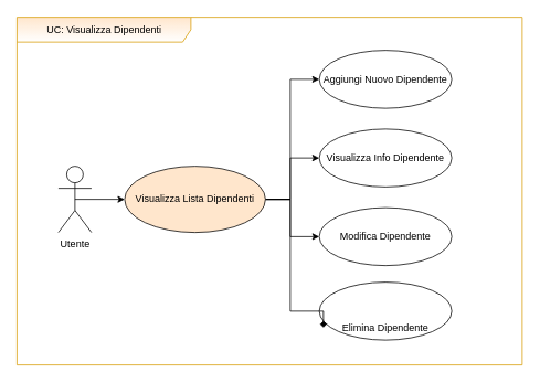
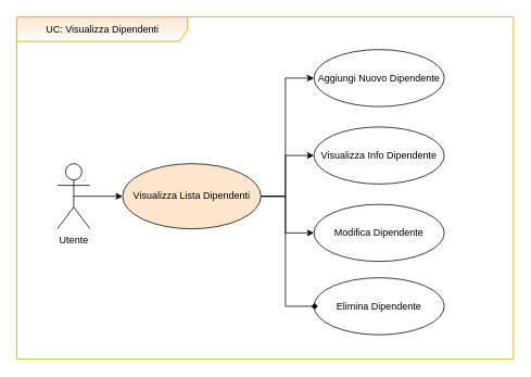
- <mxCell id="17" value="Elimina Dipendente" style="text;html=1;strokeColor=none;fillColor=none;align=center;verticalAlign=middle;whiteSpace=wrap;rounded=0;" vertex="1" parent="1"><mxGeometry x="390" y="385" width="150" height="20" as="geometry" /></mxCell>
+ <mxCell id="17" value="Elimina Dipendente" style="text;html=1;strokeColor=none;fillColor=none;align=center;verticalAlign=middle;whiteSpace=wrap;rounded=0;" vertex="1" parent="1"><mxGeometry x="390" y="365" width="150" height="20" as="geometry" /></mxCell>
